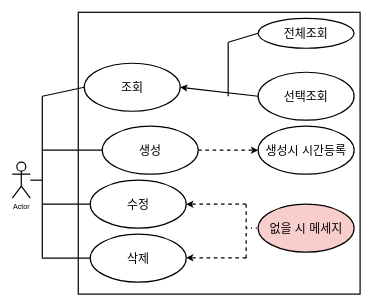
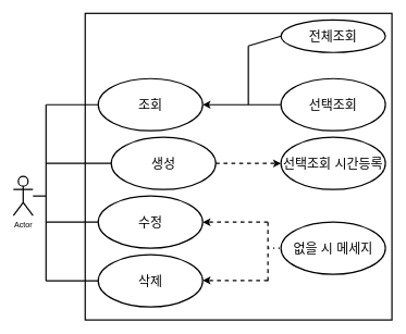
- <mxCell id="5" value="&lt;font style=&quot;font-size: 20px;&quot;&gt;조회&lt;/font&gt;" style="ellipse;whiteSpace=wrap;html=1;strokeWidth=2;" vertex="1" parent="1"><mxGeometry x="140" y="105" width="160" height="80" as="geometry" /></mxCell>
+ <mxCell id="5" value="&lt;font style=&quot;font-size: 20px;&quot;&gt;조회&lt;/font&gt;" style="ellipse;whiteSpace=wrap;html=1;strokeWidth=2;" vertex="1" parent="1"><mxGeometry x="150" y="120" width="160" height="80" as="geometry" /></mxCell>
- <mxCell id="14" value="&lt;font style=&quot;font-size: 20px;&quot;&gt;생성시 시간등록&lt;/font&gt;" style="ellipse;whiteSpace=wrap;html=1;strokeWidth=2;" vertex="1" parent="1"><mxGeometry x="430" y="210" width="160" height="80" as="geometry" /></mxCell>
+ <mxCell id="14" value="&lt;font style=&quot;font-size: 20px;&quot;&gt;선택조회 시간등록&lt;/font&gt;" style="ellipse;whiteSpace=wrap;html=1;strokeWidth=2;" vertex="1" parent="1"><mxGeometry x="430" y="210" width="160" height="80" as="geometry" /></mxCell>
- <mxCell id="15" value="&lt;font style=&quot;font-size: 20px;&quot;&gt;없을 시 메세지&lt;/font&gt;" style="ellipse;whiteSpace=wrap;html=1;strokeWidth=2;fillColor=#f8cecc;" vertex="1" parent="1"><mxGeometry x="430" y="340" width="160" height="80" as="geometry" /></mxCell>
+ <mxCell id="15" value="&lt;font style=&quot;font-size: 20px;&quot;&gt;없을 시 메세지&lt;/font&gt;" style="ellipse;whiteSpace=wrap;html=1;strokeWidth=2;" vertex="1" parent="1"><mxGeometry x="430" y="340" width="160" height="80" as="geometry" /></mxCell>
